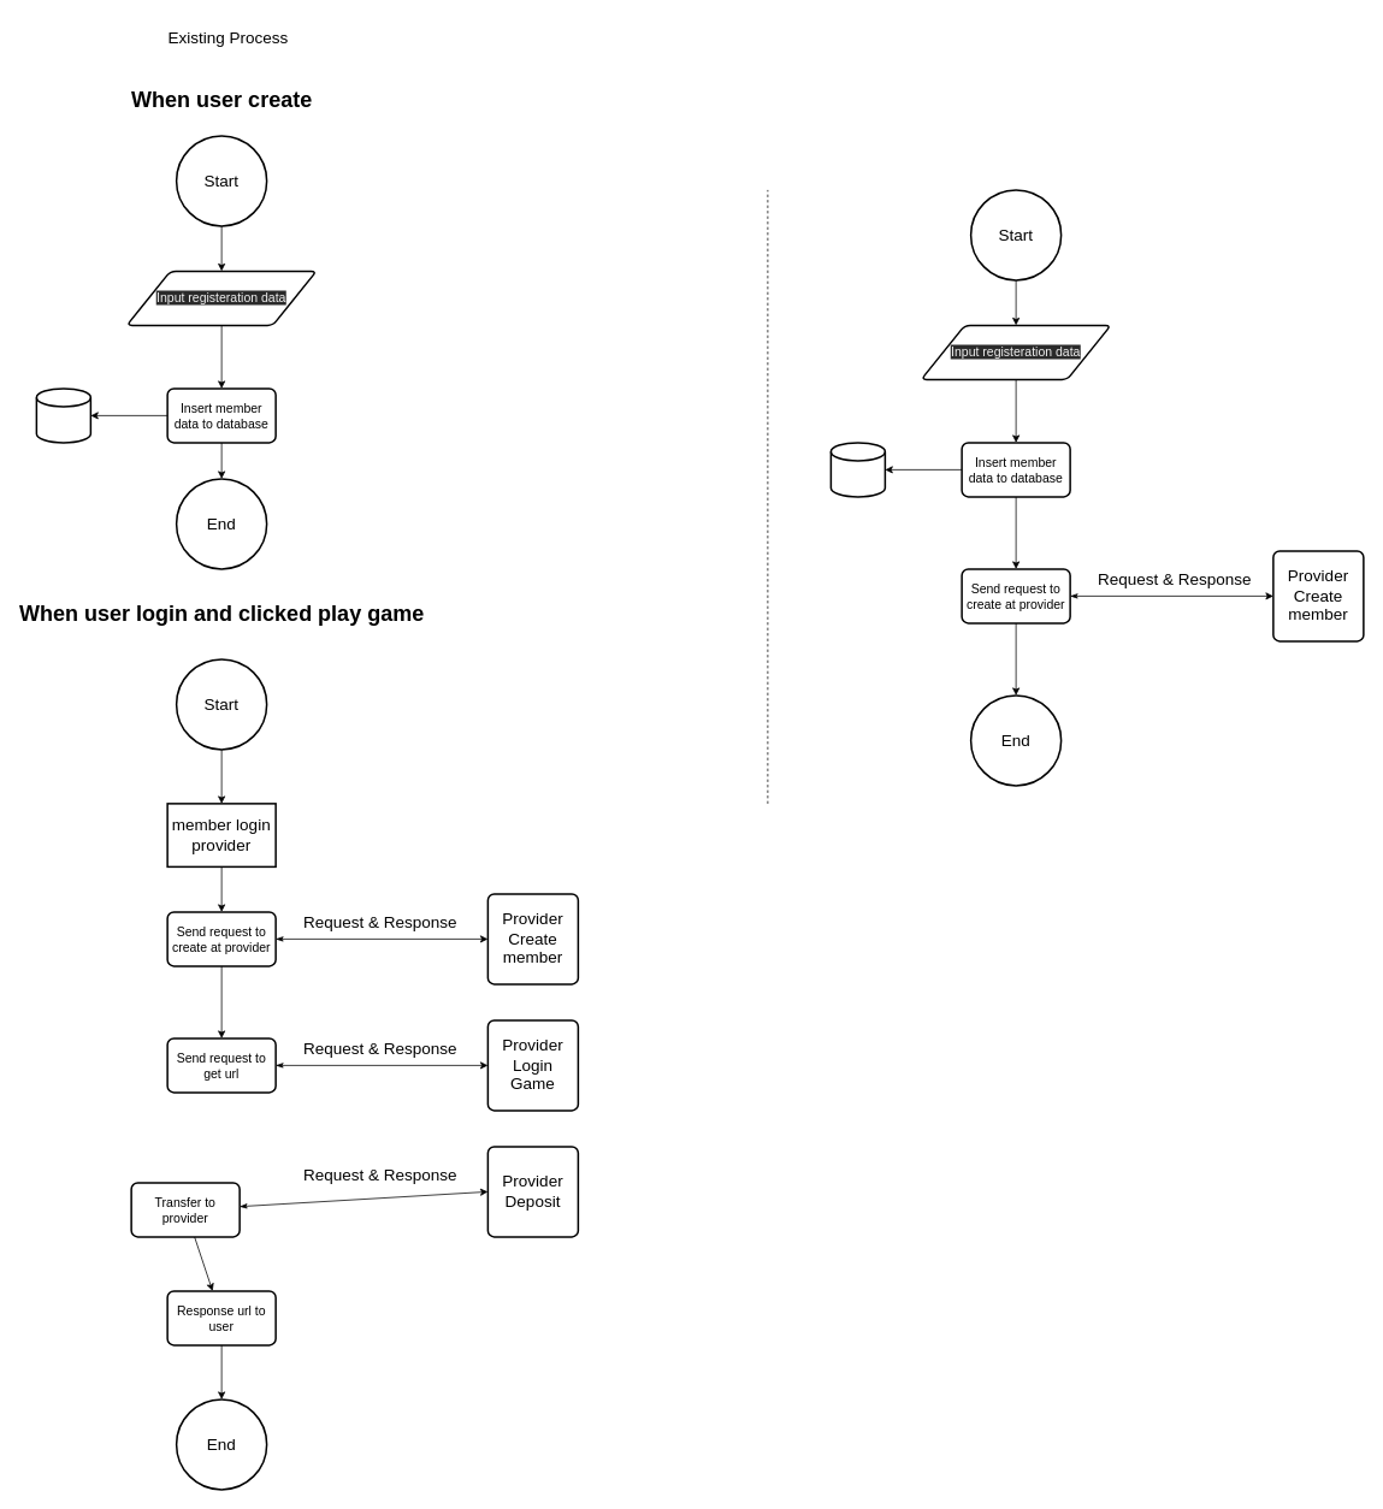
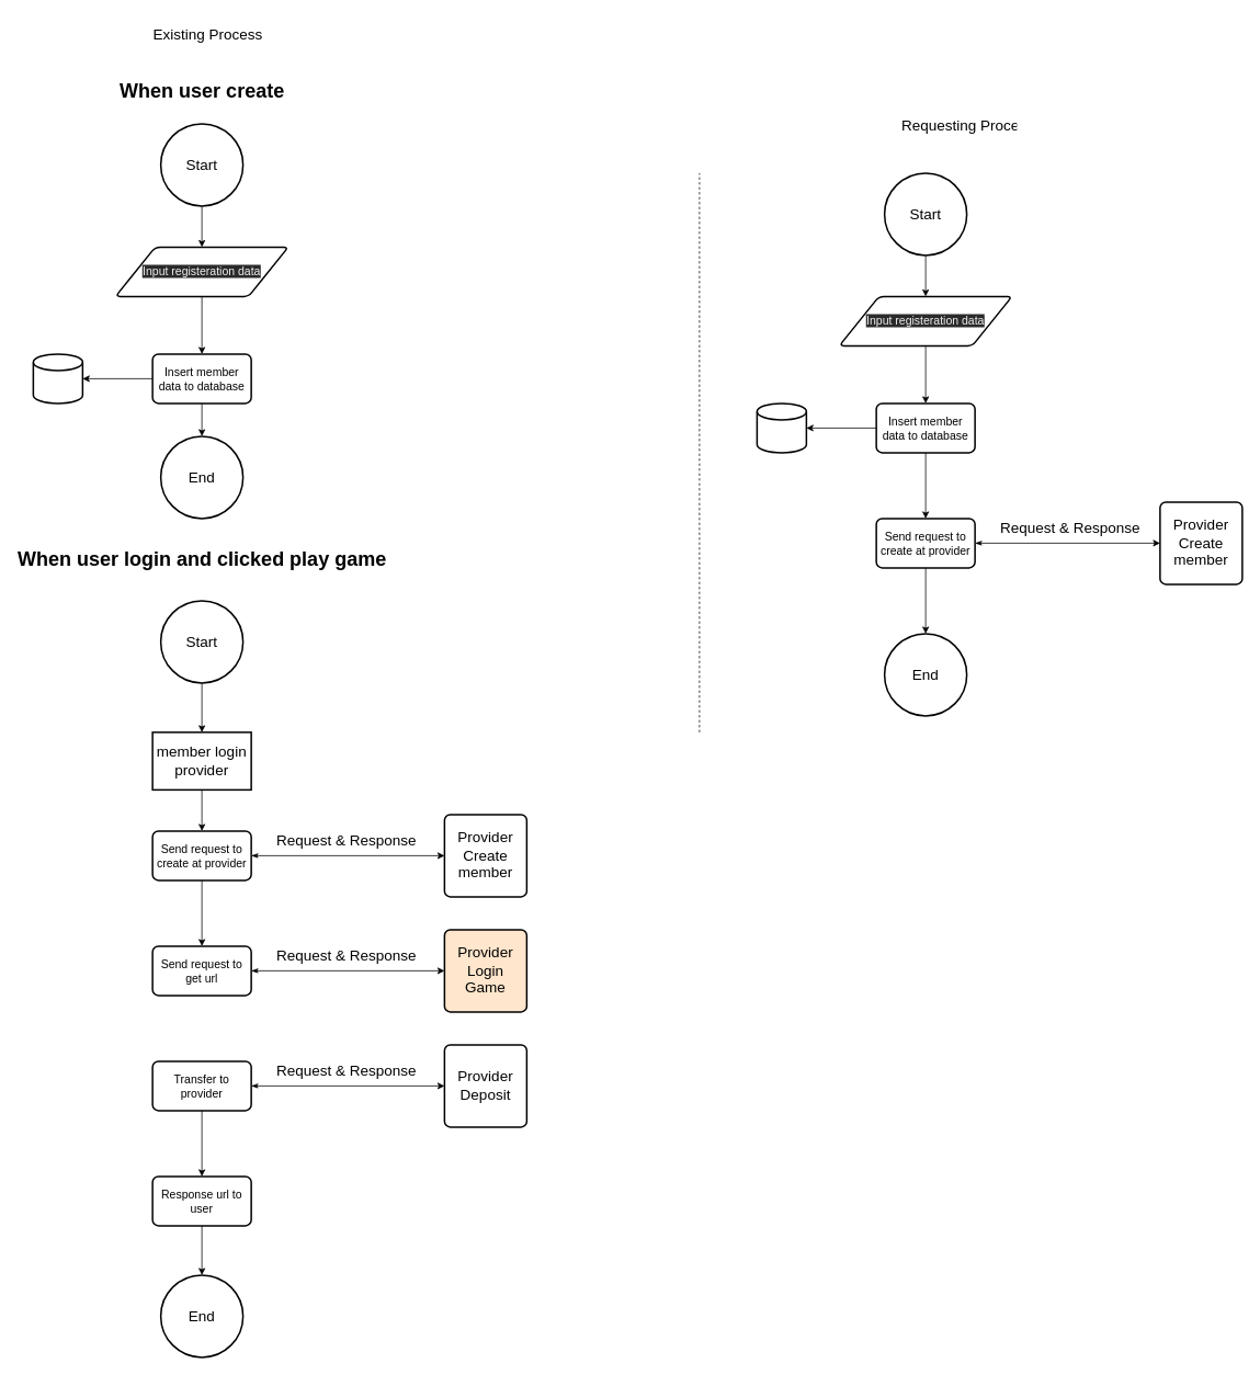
+ <mxCell id="11" value="Requesting Process" style="text;strokeColor=none;fillColor=none;align=left;verticalAlign=middle;spacingLeft=4;spacingRight=4;overflow=hidden;points=[[0,0.5],[1,0.5]];portConstraint=eastwest;rotatable=0;fontSize=18;" vertex="1" parent="1"><mxGeometry x="1090" y="130" width="150" height="40" as="geometry" /></mxCell>
- <mxCell id="39" value="Provider&lt;br&gt;Login Game" style="rounded=1;whiteSpace=wrap;html=1;absoluteArcSize=1;arcSize=14;strokeWidth=2;fontSize=18;" vertex="1" parent="1"><mxGeometry x="540" y="1130" width="100" height="100" as="geometry" /></mxCell>
+ <mxCell id="39" value="Provider&lt;br&gt;Login Game" style="rounded=1;whiteSpace=wrap;html=1;absoluteArcSize=1;arcSize=14;strokeWidth=2;fontSize=18;fillColor=#ffe6cc;" vertex="1" parent="1"><mxGeometry x="540" y="1130" width="100" height="100" as="geometry" /></mxCell>
- <mxCell id="42" value="Transfer to provider" style="whiteSpace=wrap;html=1;fontSize=14;strokeWidth=2;rounded=1;arcSize=12;" vertex="1" parent="1"><mxGeometry x="145" y="1310" width="120" height="60" as="geometry" /></mxCell>
+ <mxCell id="42" value="Transfer to provider" style="whiteSpace=wrap;html=1;fontSize=14;strokeWidth=2;rounded=1;arcSize=12;" vertex="1" parent="1"><mxGeometry x="185" y="1290" width="120" height="60" as="geometry" /></mxCell>
